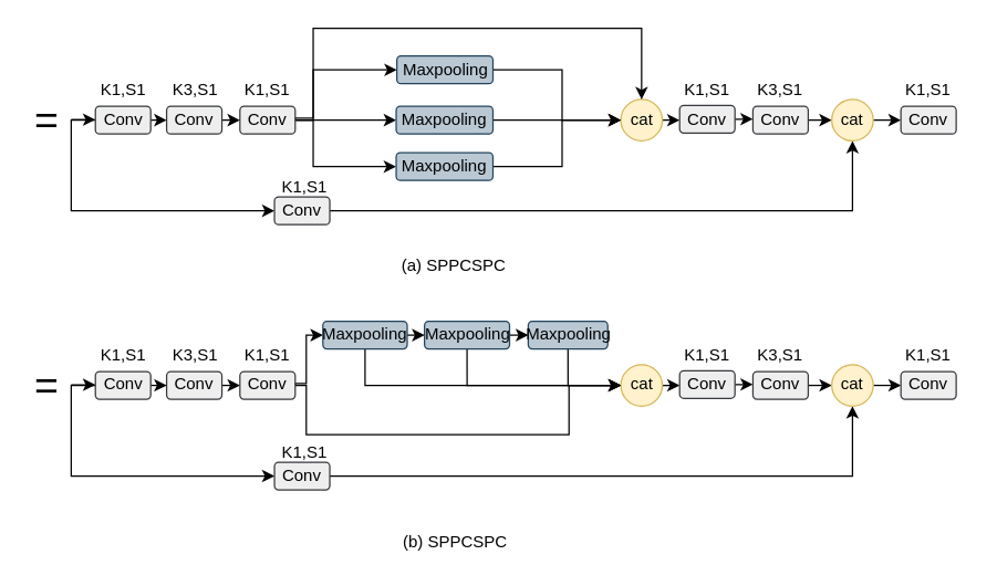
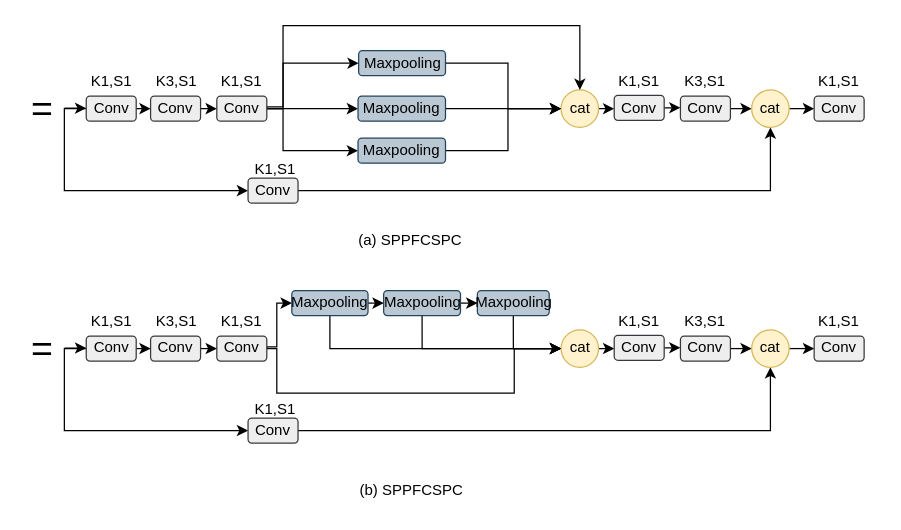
- <mxCell id="74" value="(a) SPPCSPC" style="text;html=1;strokeColor=none;fillColor=none;align=center;verticalAlign=middle;whiteSpace=wrap;rounded=0;" vertex="1" parent="1"><mxGeometry x="248" y="182" width="160" height="20" as="geometry" /></mxCell>
+ <mxCell id="74" value="(a) SPPFCSPC" style="text;html=1;strokeColor=none;fillColor=none;align=center;verticalAlign=middle;whiteSpace=wrap;rounded=0;" vertex="1" parent="1"><mxGeometry x="248" y="182" width="160" height="20" as="geometry" /></mxCell>
- <mxCell id="75" value="(b) SPPCSPC" style="text;html=1;strokeColor=none;fillColor=none;align=center;verticalAlign=middle;whiteSpace=wrap;rounded=0;" vertex="1" parent="1"><mxGeometry x="219" y="382" width="220" height="20" as="geometry" /></mxCell>
+ <mxCell id="75" value="(b) SPPFCSPC" style="text;html=1;strokeColor=none;fillColor=none;align=center;verticalAlign=middle;whiteSpace=wrap;rounded=0;" vertex="1" parent="1"><mxGeometry x="219" y="382" width="220" height="20" as="geometry" /></mxCell>
